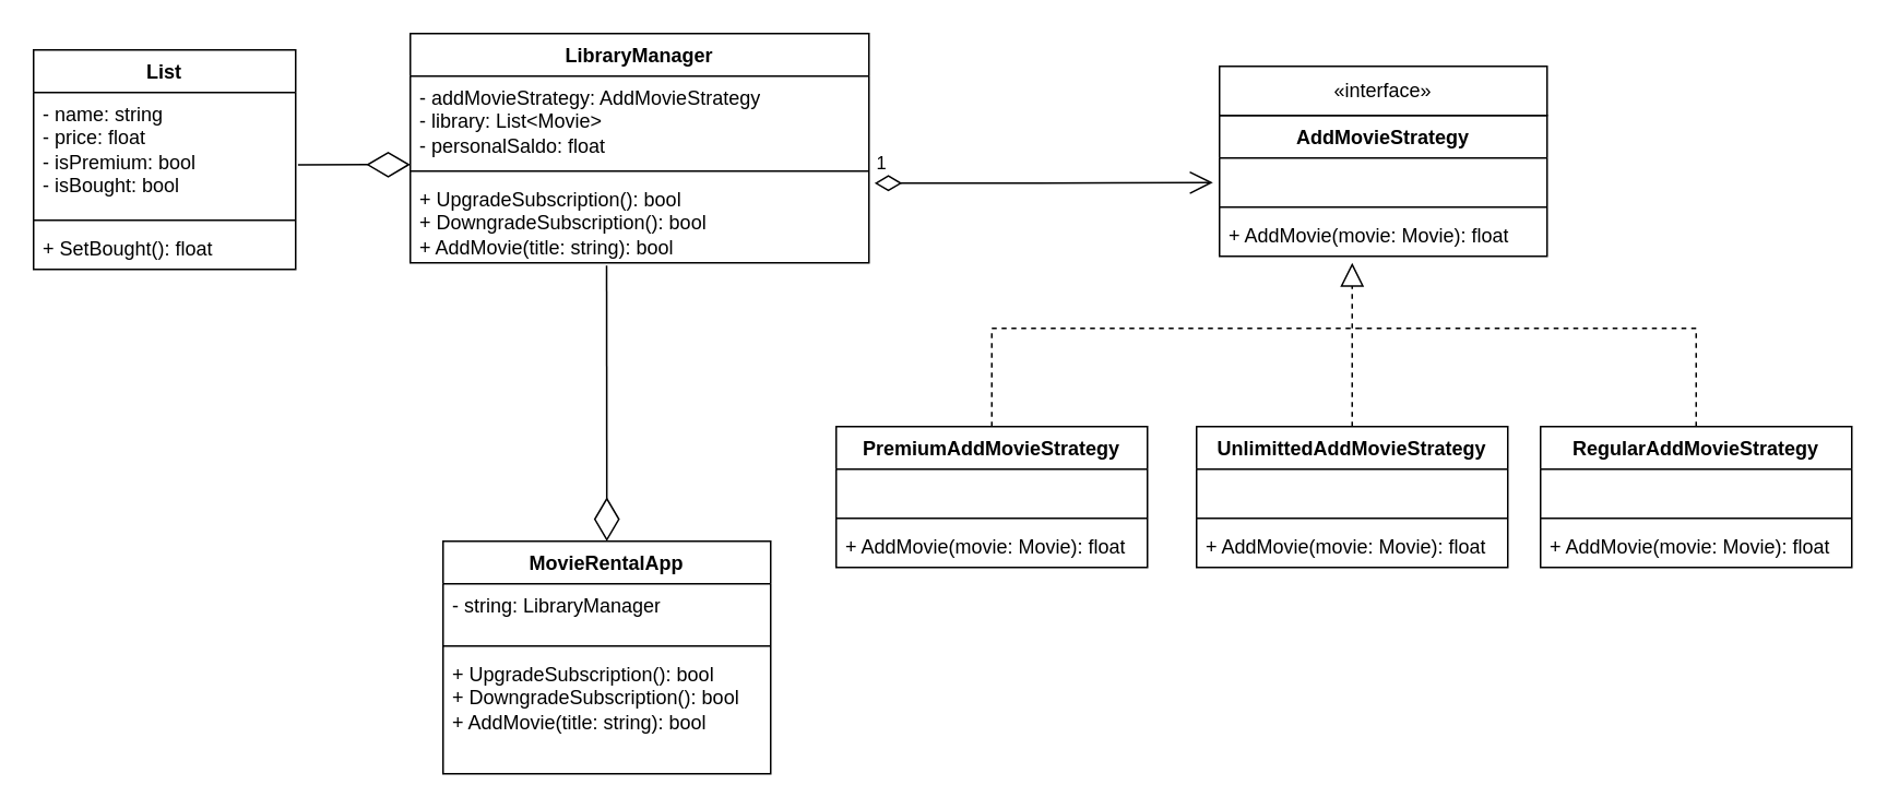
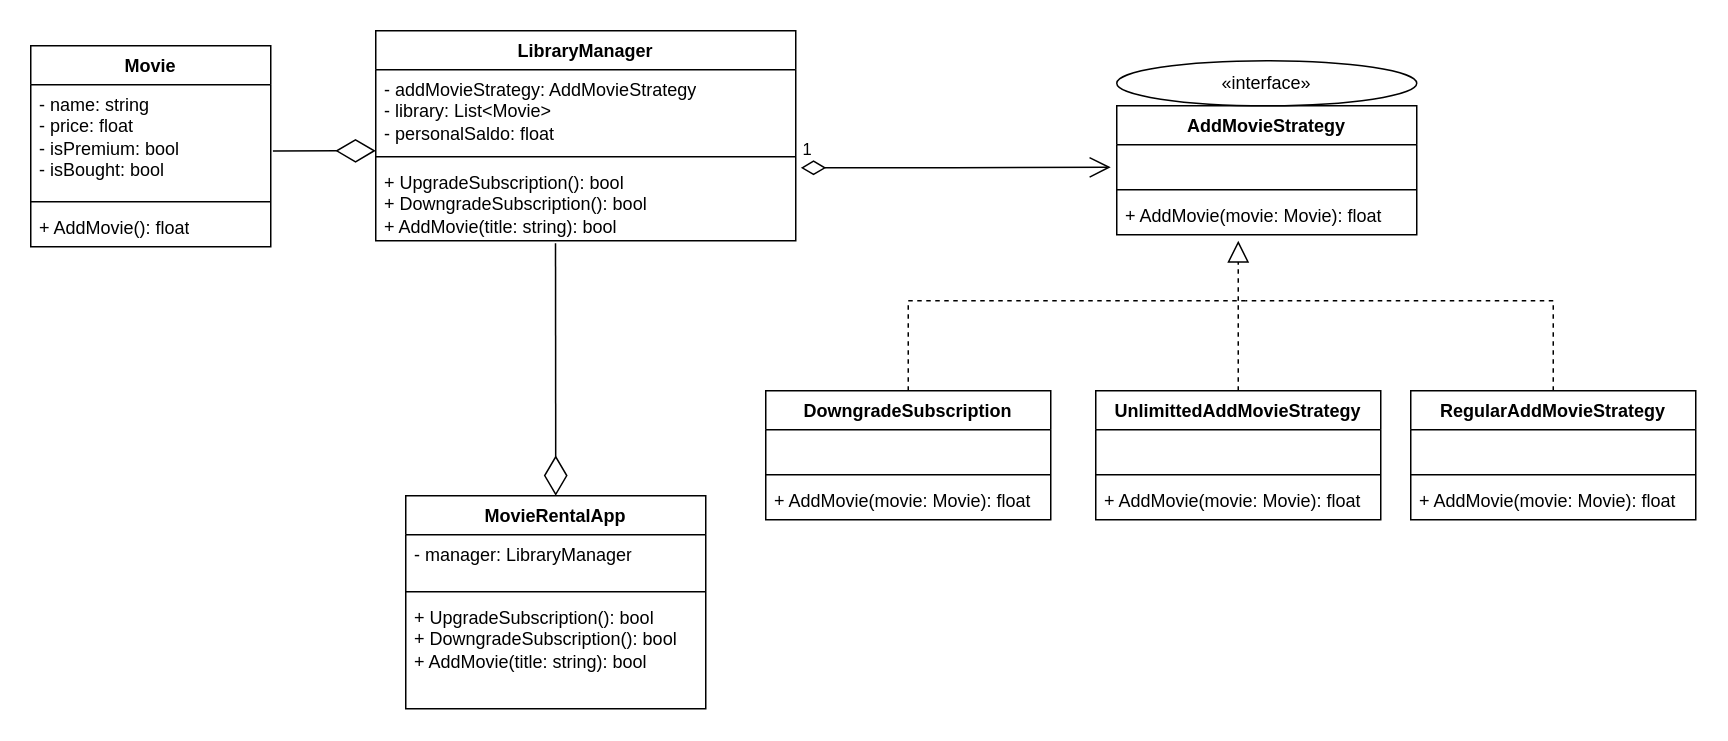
- <mxCell id="23" value="List" style="swimlane;fontStyle=1;align=center;verticalAlign=top;childLayout=stackLayout;horizontal=1;startSize=26;horizontalStack=0;resizeParent=1;resizeParentMax=0;resizeLast=0;collapsible=1;marginBottom=0;whiteSpace=wrap;html=1;" parent="1" vertex="1"><mxGeometry x="20" y="30" width="160" height="134" as="geometry" /></mxCell>
+ <mxCell id="23" value="Movie" style="swimlane;fontStyle=1;align=center;verticalAlign=top;childLayout=stackLayout;horizontal=1;startSize=26;horizontalStack=0;resizeParent=1;resizeParentMax=0;resizeLast=0;collapsible=1;marginBottom=0;whiteSpace=wrap;html=1;" parent="1" vertex="1"><mxGeometry x="20" y="30" width="160" height="134" as="geometry" /></mxCell>
- <mxCell id="6" value="«interface»&lt;br&gt;" style="html=1;whiteSpace=wrap;" parent="1" vertex="1"><mxGeometry x="744" y="40" width="200" height="30" as="geometry" /></mxCell>
+ <mxCell id="6" value="«interface»&lt;br&gt;" style="ellipse;html=1;whiteSpace=wrap;" parent="1" vertex="1"><mxGeometry x="744" y="40" width="200" height="30" as="geometry" /></mxCell>
- <mxCell id="26" value="+ SetBought(): float" style="text;strokeColor=none;fillColor=none;align=left;verticalAlign=top;spacingLeft=4;spacingRight=4;overflow=hidden;rotatable=0;points=[[0,0.5],[1,0.5]];portConstraint=eastwest;whiteSpace=wrap;html=1;" parent="23" vertex="1"><mxGeometry y="108" width="160" height="26" as="geometry" /></mxCell>
+ <mxCell id="26" value="+ AddMovie(): float" style="text;strokeColor=none;fillColor=none;align=left;verticalAlign=top;spacingLeft=4;spacingRight=4;overflow=hidden;rotatable=0;points=[[0,0.5],[1,0.5]];portConstraint=eastwest;whiteSpace=wrap;html=1;" parent="23" vertex="1"><mxGeometry y="108" width="160" height="26" as="geometry" /></mxCell>
- <mxCell id="11" value="PremiumAddMovieStrategy" style="swimlane;fontStyle=1;align=center;verticalAlign=top;childLayout=stackLayout;horizontal=1;startSize=26;horizontalStack=0;resizeParent=1;resizeParentMax=0;resizeLast=0;collapsible=1;marginBottom=0;whiteSpace=wrap;html=1;" parent="1" vertex="1"><mxGeometry x="510" y="260" width="190" height="86" as="geometry" /></mxCell>
+ <mxCell id="11" value="DowngradeSubscription" style="swimlane;fontStyle=1;align=center;verticalAlign=top;childLayout=stackLayout;horizontal=1;startSize=26;horizontalStack=0;resizeParent=1;resizeParentMax=0;resizeLast=0;collapsible=1;marginBottom=0;whiteSpace=wrap;html=1;" parent="1" vertex="1"><mxGeometry x="510" y="260" width="190" height="86" as="geometry" /></mxCell>
- <mxCell id="28" value="- string: LibraryManager" style="text;strokeColor=none;fillColor=none;align=left;verticalAlign=top;spacingLeft=4;spacingRight=4;overflow=hidden;rotatable=0;points=[[0,0.5],[1,0.5]];portConstraint=eastwest;whiteSpace=wrap;html=1;" parent="27" vertex="1"><mxGeometry y="26" width="200" height="34" as="geometry" /></mxCell>
+ <mxCell id="28" value="- manager: LibraryManager" style="text;strokeColor=none;fillColor=none;align=left;verticalAlign=top;spacingLeft=4;spacingRight=4;overflow=hidden;rotatable=0;points=[[0,0.5],[1,0.5]];portConstraint=eastwest;whiteSpace=wrap;html=1;" parent="27" vertex="1"><mxGeometry y="26" width="200" height="34" as="geometry" /></mxCell>
